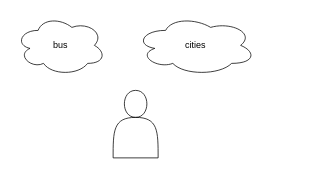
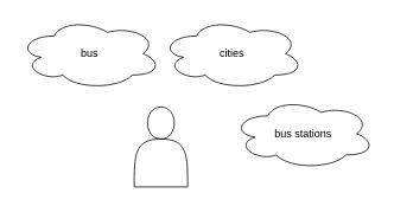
- <mxCell id="3" value="bus" style="ellipse;shape=cloud;whiteSpace=wrap;html=1;" parent="1" vertex="1"><mxGeometry x="20" y="20" width="120" height="80" as="geometry" /></mxCell>
+ <mxCell id="3" value="bus" style="ellipse;shape=cloud;whiteSpace=wrap;html=1;" parent="1" vertex="1"><mxGeometry x="20" y="20" width="160" height="80" as="geometry" /></mxCell>
+ <mxCell id="4" value="bus stations" style="ellipse;shape=cloud;whiteSpace=wrap;html=1;" parent="1" vertex="1"><mxGeometry x="260" y="110" width="160" height="80" as="geometry" /></mxCell>
